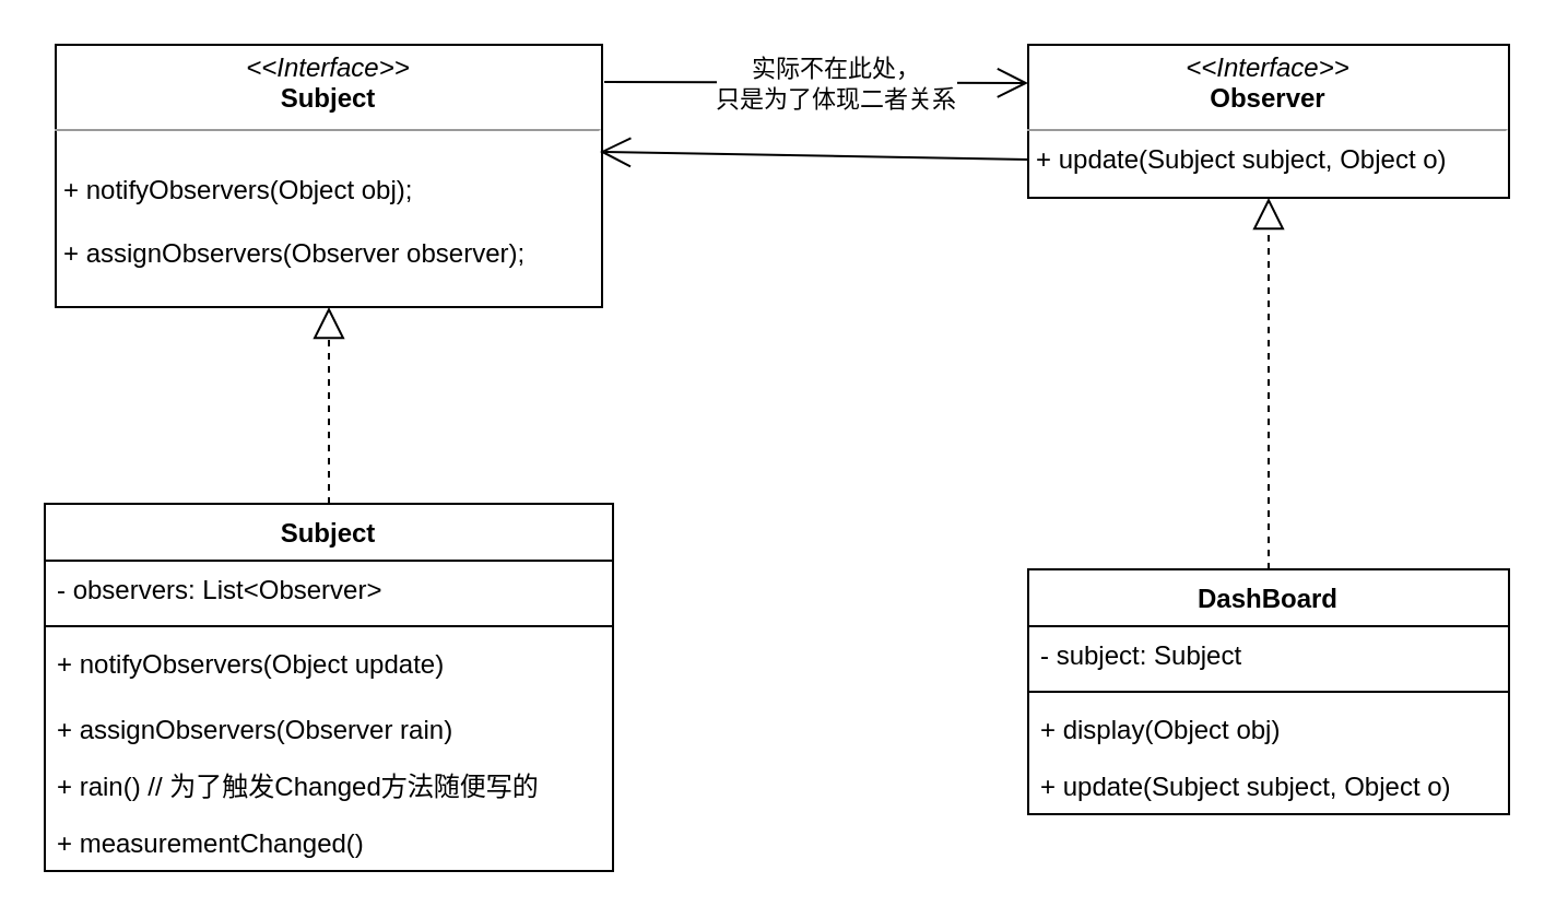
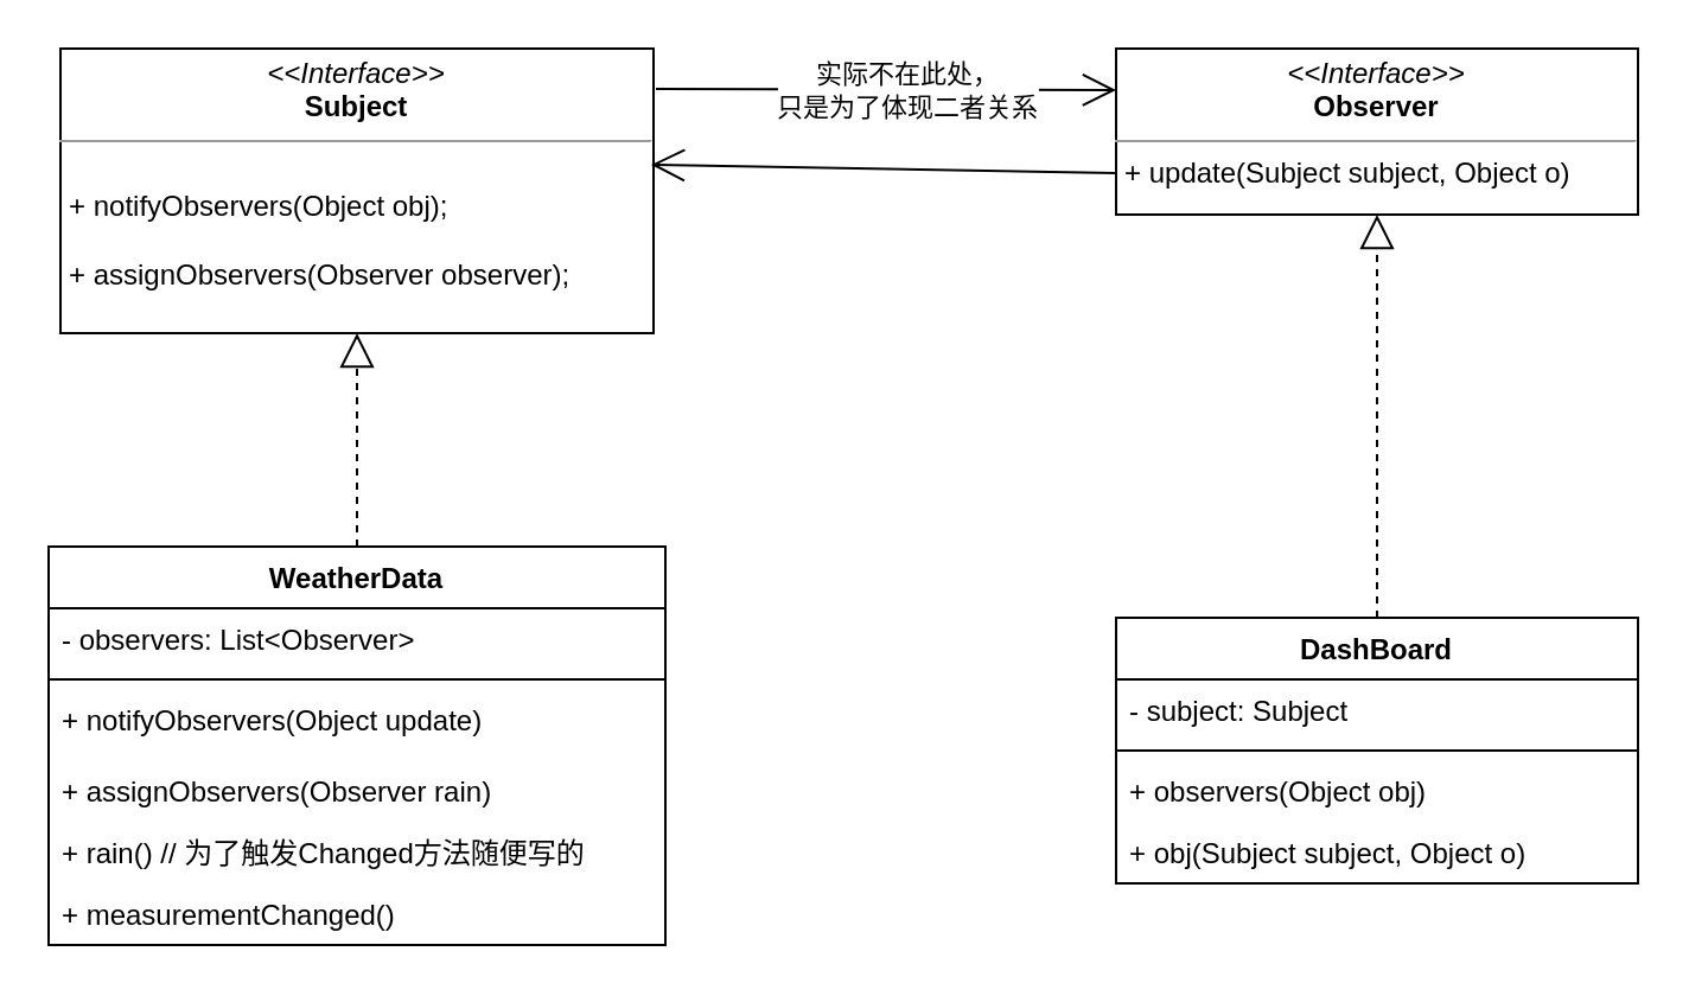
- <mxCell id="2" value="Subject" style="swimlane;fontStyle=1;align=center;verticalAlign=top;childLayout=stackLayout;horizontal=1;startSize=26;horizontalStack=0;resizeParent=1;resizeParentMax=0;resizeLast=0;collapsible=1;marginBottom=0;" vertex="1" parent="1"><mxGeometry x="20" y="230" width="260" height="168" as="geometry" /></mxCell>
+ <mxCell id="2" value="WeatherData" style="swimlane;fontStyle=1;align=center;verticalAlign=top;childLayout=stackLayout;horizontal=1;startSize=26;horizontalStack=0;resizeParent=1;resizeParentMax=0;resizeLast=0;collapsible=1;marginBottom=0;" vertex="1" parent="1"><mxGeometry x="20" y="230" width="260" height="168" as="geometry" /></mxCell>
- <mxCell id="12" value="+ display(Object obj)" style="text;strokeColor=none;fillColor=none;align=left;verticalAlign=top;spacingLeft=4;spacingRight=4;overflow=hidden;rotatable=0;points=[[0,0.5],[1,0.5]];portConstraint=eastwest;" vertex="1" parent="9"><mxGeometry y="60" width="220" height="26" as="geometry" /></mxCell>
+ <mxCell id="12" value="+ observers(Object obj)" style="text;strokeColor=none;fillColor=none;align=left;verticalAlign=top;spacingLeft=4;spacingRight=4;overflow=hidden;rotatable=0;points=[[0,0.5],[1,0.5]];portConstraint=eastwest;" vertex="1" parent="9"><mxGeometry y="60" width="220" height="26" as="geometry" /></mxCell>
- <mxCell id="13" value="+ update(Subject subject, Object o)" style="text;strokeColor=none;fillColor=none;align=left;verticalAlign=top;spacingLeft=4;spacingRight=4;overflow=hidden;rotatable=0;points=[[0,0.5],[1,0.5]];portConstraint=eastwest;" vertex="1" parent="9"><mxGeometry y="86" width="220" height="26" as="geometry" /></mxCell>
+ <mxCell id="13" value="+ obj(Subject subject, Object o)" style="text;strokeColor=none;fillColor=none;align=left;verticalAlign=top;spacingLeft=4;spacingRight=4;overflow=hidden;rotatable=0;points=[[0,0.5],[1,0.5]];portConstraint=eastwest;" vertex="1" parent="9"><mxGeometry y="86" width="220" height="26" as="geometry" /></mxCell>
